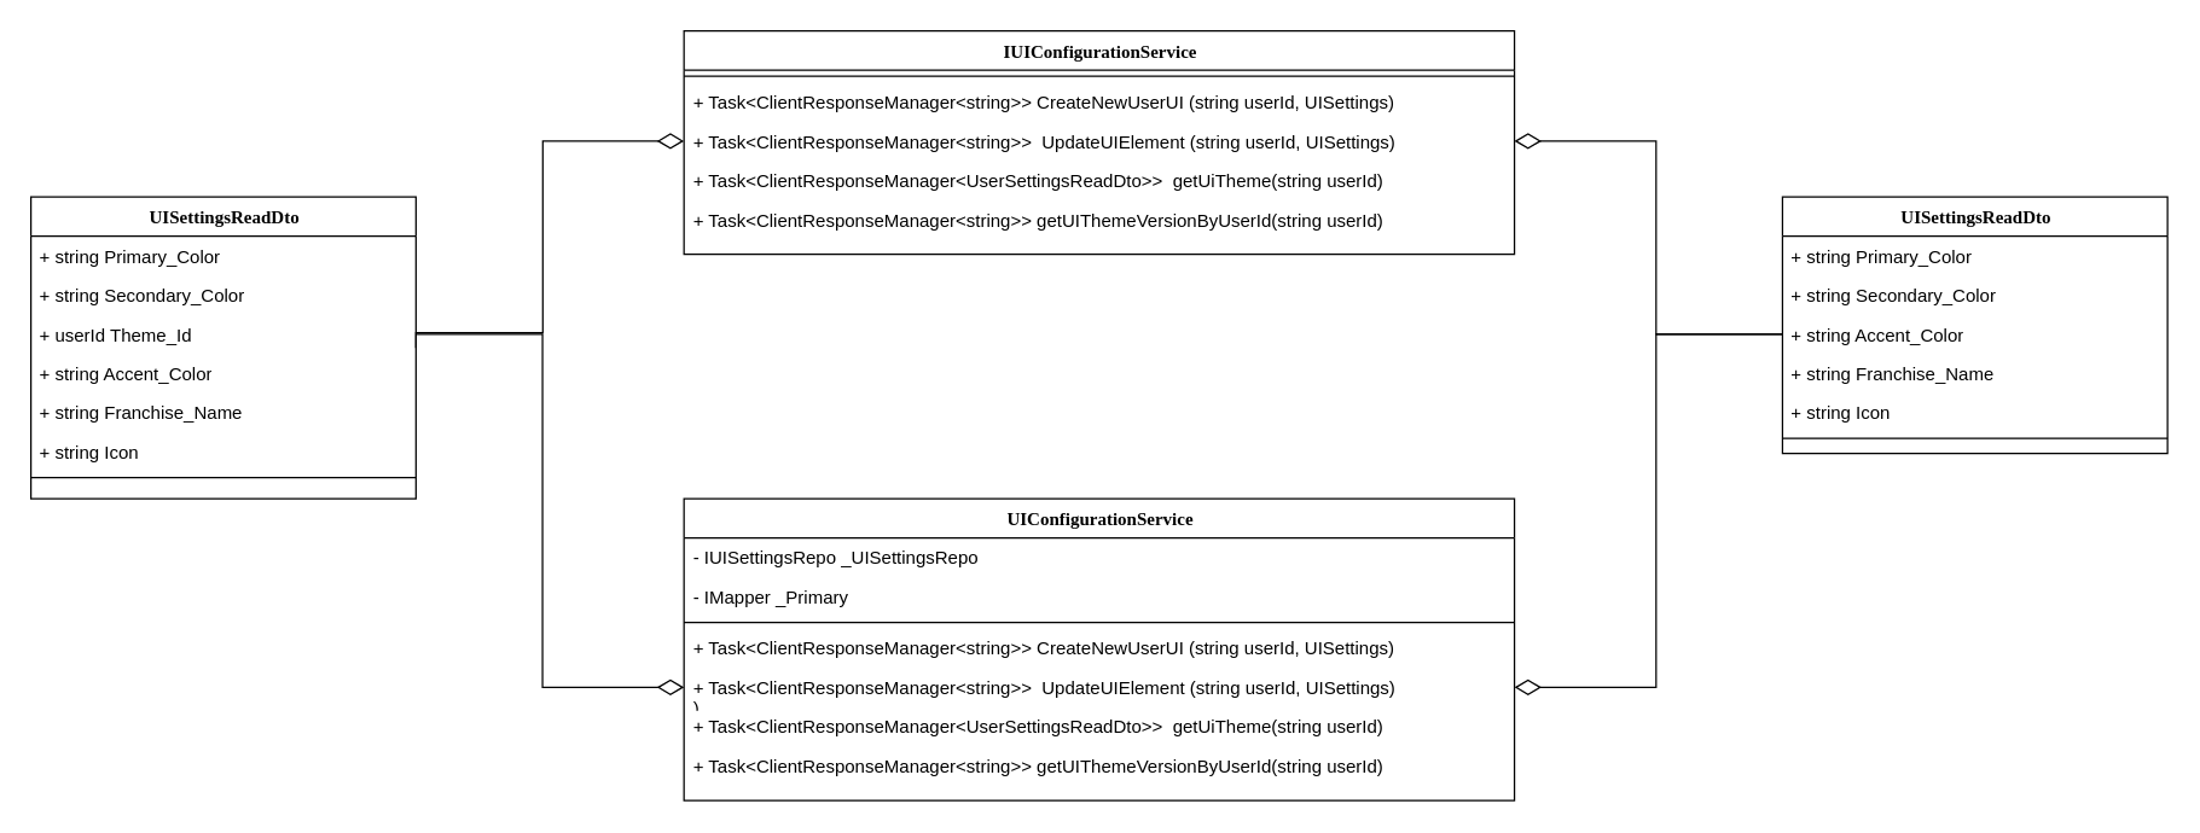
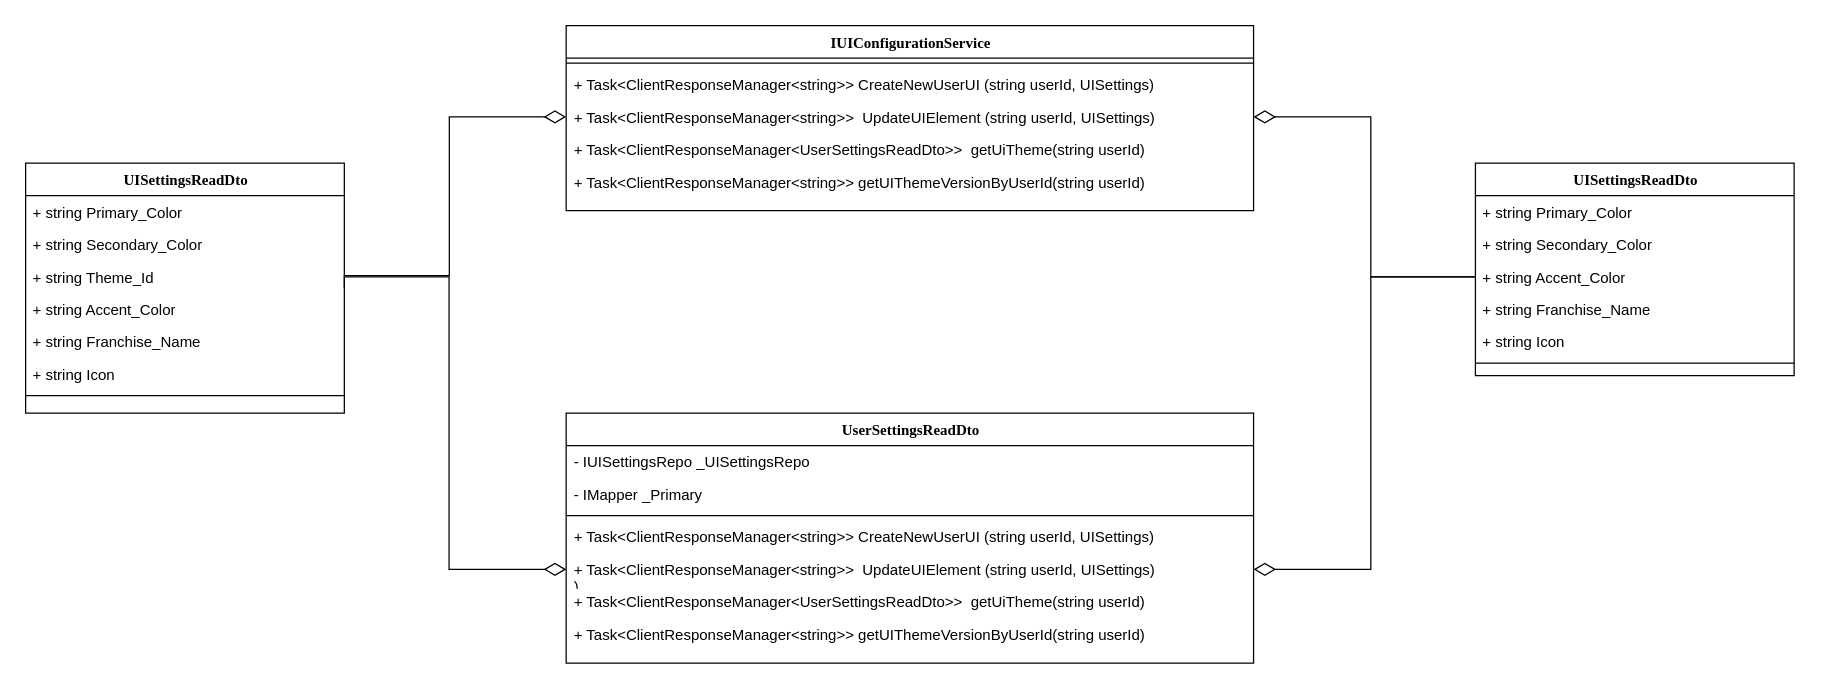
- <mxCell id="26" value="+ userId Theme_Id" style="text;html=1;strokeColor=none;fillColor=none;align=left;verticalAlign=top;spacingLeft=4;spacingRight=4;whiteSpace=wrap;overflow=hidden;rotatable=0;points=[[0,0.5],[1,0.5]];portConstraint=eastwest;" vertex="1" parent="23"><mxGeometry y="78" width="255" height="26" as="geometry" /></mxCell>
+ <mxCell id="26" value="+ string Theme_Id" style="text;html=1;strokeColor=none;fillColor=none;align=left;verticalAlign=top;spacingLeft=4;spacingRight=4;whiteSpace=wrap;overflow=hidden;rotatable=0;points=[[0,0.5],[1,0.5]];portConstraint=eastwest;" vertex="1" parent="23"><mxGeometry y="78" width="255" height="26" as="geometry" /></mxCell>
- <mxCell id="8" value="UIConfigurationService" style="swimlane;html=1;fontStyle=1;align=center;verticalAlign=top;childLayout=stackLayout;horizontal=1;startSize=26;horizontalStack=0;resizeParent=1;resizeLast=0;collapsible=1;marginBottom=0;swimlaneFillColor=#ffffff;rounded=0;shadow=0;comic=0;labelBackgroundColor=none;strokeWidth=1;fillColor=none;fontFamily=Verdana;fontSize=12" vertex="1" parent="1"><mxGeometry x="452.5" y="330" width="550" height="200" as="geometry" /></mxCell>
+ <mxCell id="8" value="UserSettingsReadDto" style="swimlane;html=1;fontStyle=1;align=center;verticalAlign=top;childLayout=stackLayout;horizontal=1;startSize=26;horizontalStack=0;resizeParent=1;resizeLast=0;collapsible=1;marginBottom=0;swimlaneFillColor=#ffffff;rounded=0;shadow=0;comic=0;labelBackgroundColor=none;strokeWidth=1;fillColor=none;fontFamily=Verdana;fontSize=12" vertex="1" parent="1"><mxGeometry x="452.5" y="330" width="550" height="200" as="geometry" /></mxCell>
